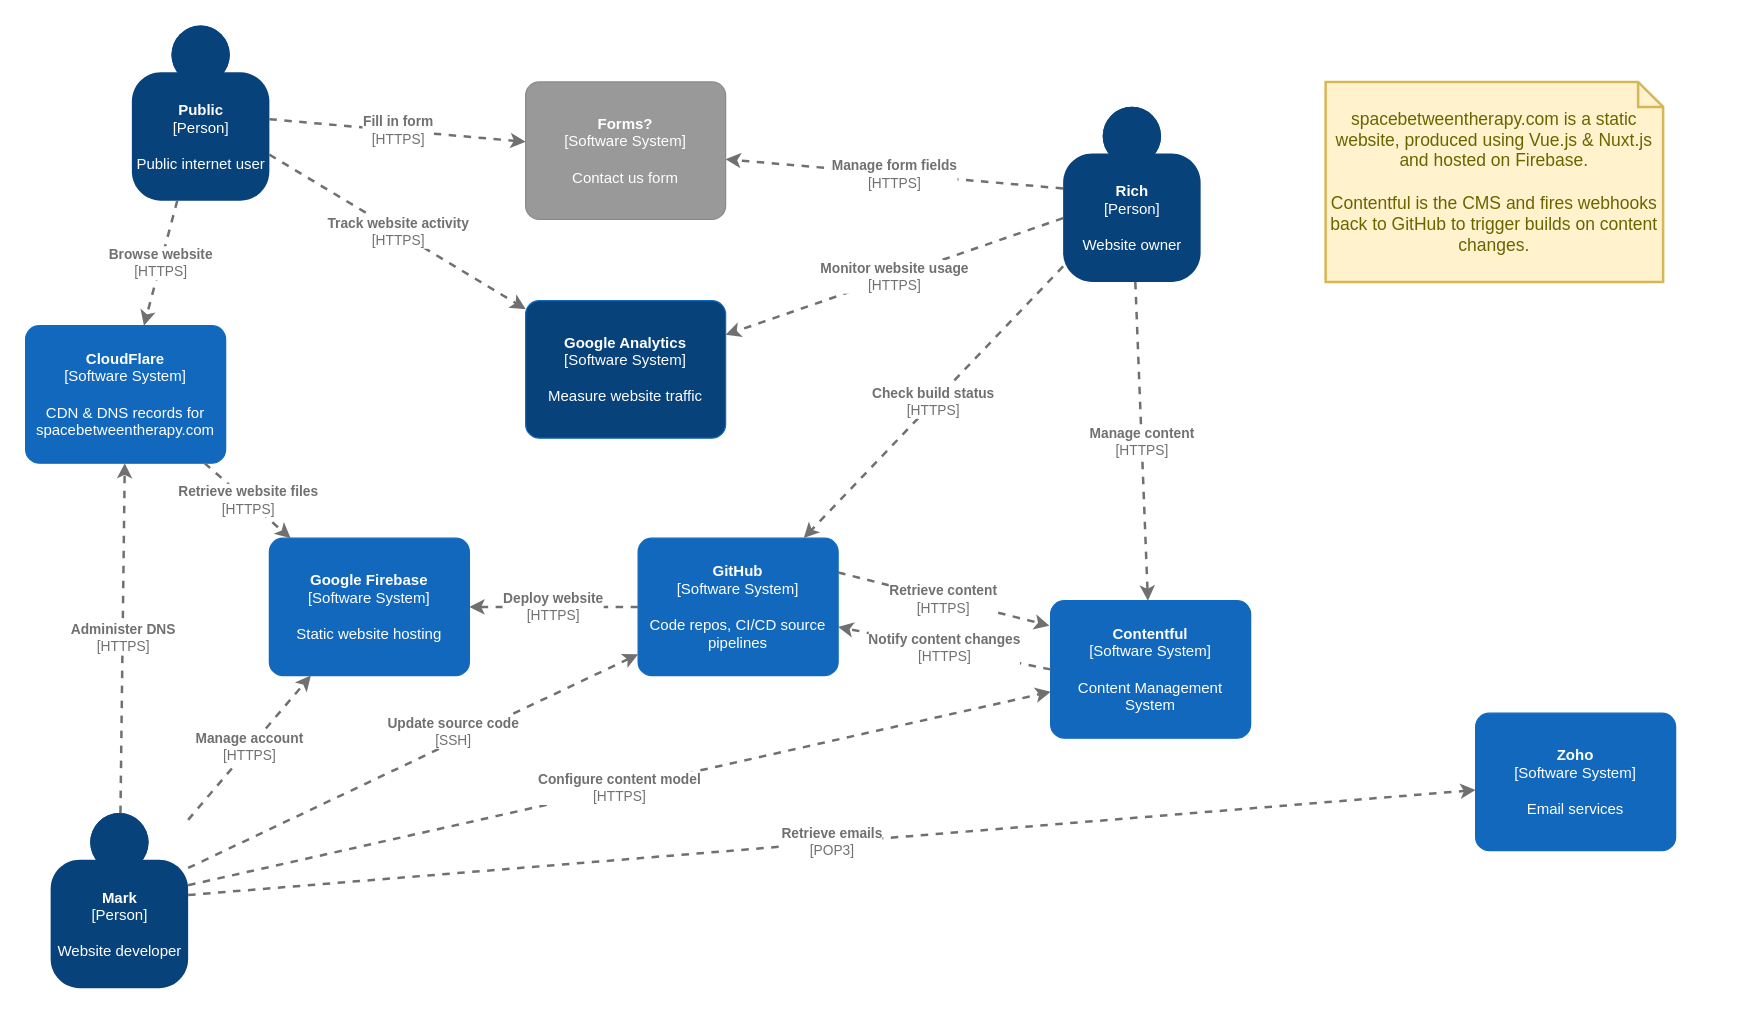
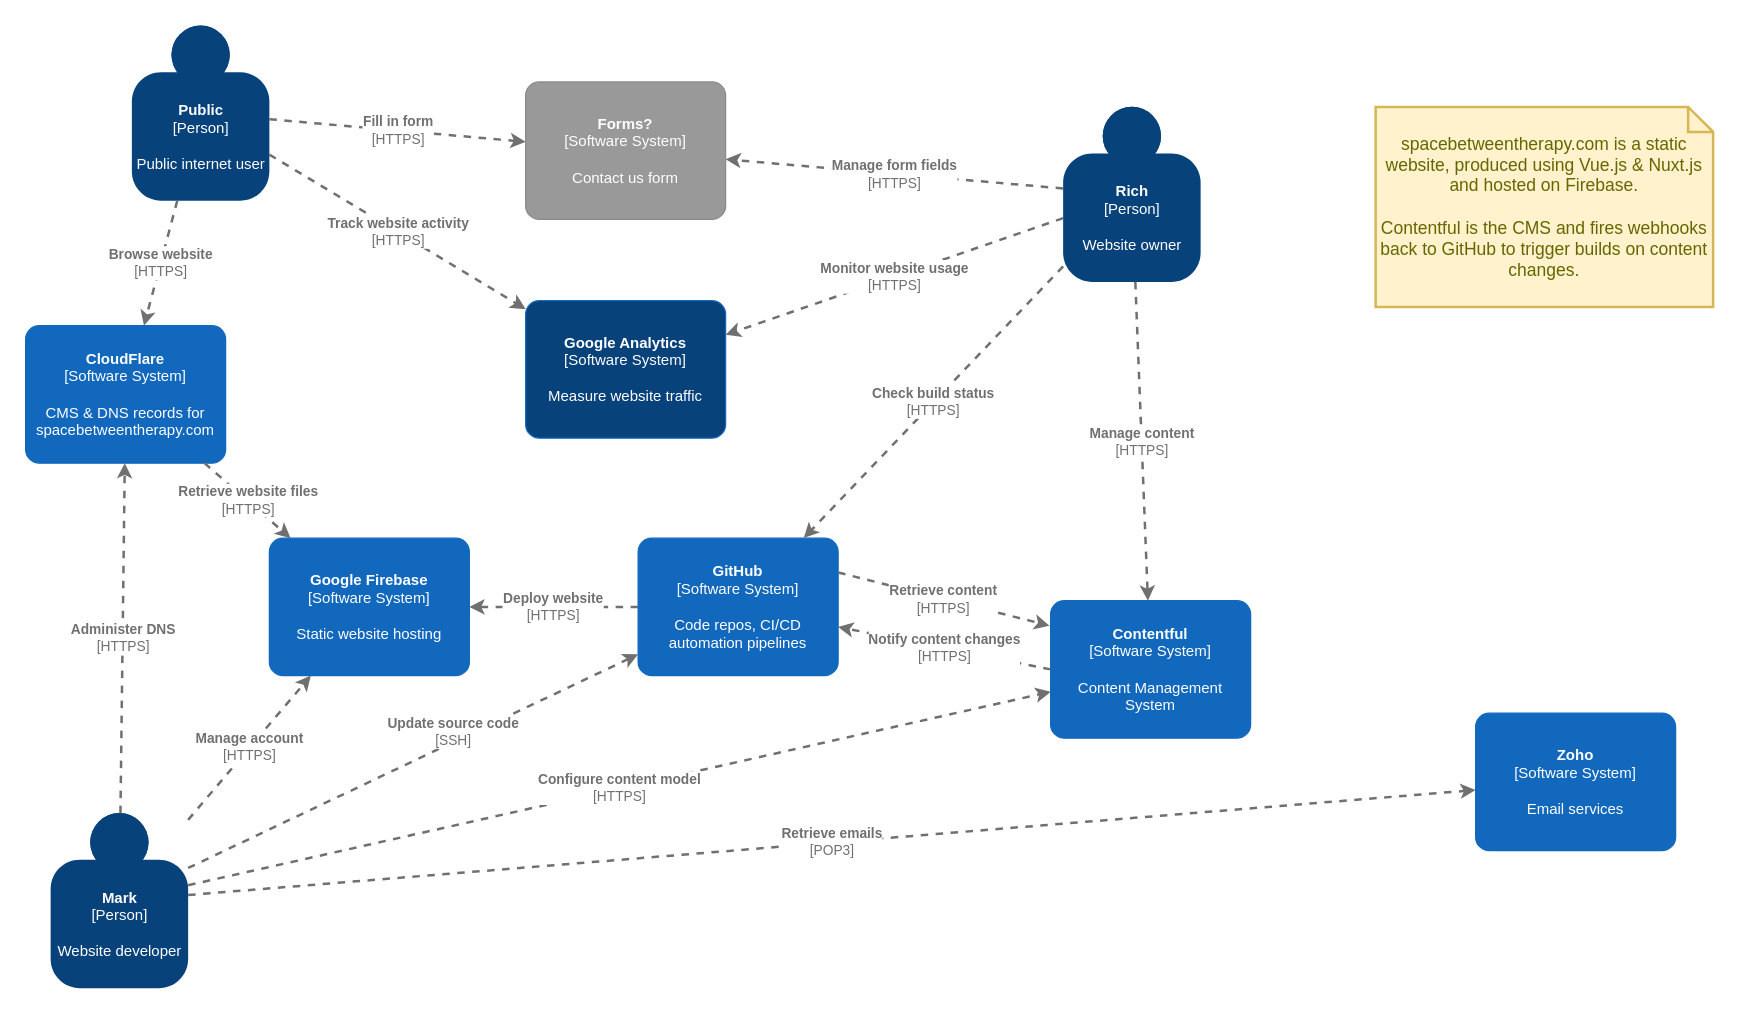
- <mxCell id="28" value="spacebetweentherapy.com is a static website, produced using Vue.js &amp;amp; Nuxt.js and hosted on Firebase. &lt;br&gt;&lt;br&gt;Contentful is the CMS and fires webhooks back to GitHub to trigger builds on content changes." style="shape=note;strokeWidth=2;fontSize=14;size=20;whiteSpace=wrap;html=1;fillColor=#fff2cc;strokeColor=#d6b656;fontColor=#666600;" parent="1" vertex="1"><mxGeometry x="1060" y="65" width="270" height="160" as="geometry" /></mxCell>
+ <mxCell id="28" value="spacebetweentherapy.com is a static website, produced using Vue.js &amp;amp; Nuxt.js and hosted on Firebase. &lt;br&gt;&lt;br&gt;Contentful is the CMS and fires webhooks back to GitHub to trigger builds on content changes." style="shape=note;strokeWidth=2;fontSize=14;size=20;whiteSpace=wrap;html=1;fillColor=#fff2cc;strokeColor=#d6b656;fontColor=#666600;" parent="1" vertex="1"><mxGeometry x="1100" y="85" width="270" height="160" as="geometry" /></mxCell>
- <mxCell id="3" value="&lt;b&gt;CloudFlare&lt;/b&gt;&lt;div&gt;[Software System]&lt;/div&gt;&lt;br&gt;&lt;div&gt;CDN &amp; DNS records for spacebetweentherapy.com&lt;/div&gt;" style="rounded=1;whiteSpace=wrap;html=1;labelBackgroundColor=none;fillColor=#1168BD;fontColor=#ffffff;align=center;arcSize=10;strokeColor=#1168BD;metaEdit=1;metaData={&quot;c4Type&quot;:{&quot;editable&quot;:false}};points=[[0.25,0,0],[0.5,0,0],[0.75,0,0],[1,0.25,0],[1,0.5,0],[1,0.75,0],[0.75,1,0],[0.5,1,0],[0.25,1,0],[0,0.75,0],[0,0.5,0],[0,0.25,0]];" parent="1" vertex="1"><mxGeometry x="20" y="260" width="160" height="110.0" as="geometry" /></mxCell>
+ <mxCell id="3" value="&lt;b&gt;CloudFlare&lt;/b&gt;&lt;div&gt;[Software System]&lt;/div&gt;&lt;br&gt;&lt;div&gt;CMS &amp; DNS records for spacebetweentherapy.com&lt;/div&gt;" style="rounded=1;whiteSpace=wrap;html=1;labelBackgroundColor=none;fillColor=#1168BD;fontColor=#ffffff;align=center;arcSize=10;strokeColor=#1168BD;metaEdit=1;metaData={&quot;c4Type&quot;:{&quot;editable&quot;:false}};points=[[0.25,0,0],[0.5,0,0],[0.75,0,0],[1,0.25,0],[1,0.5,0],[1,0.75,0],[0.75,1,0],[0.5,1,0],[0.25,1,0],[0,0.75,0],[0,0.5,0],[0,0.25,0]];" parent="1" vertex="1"><mxGeometry x="20" y="260" width="160" height="110.0" as="geometry" /></mxCell>
- <mxCell id="5" value="&lt;b&gt;GitHub&lt;/b&gt;&lt;div&gt;[Software System]&lt;/div&gt;&lt;br&gt;&lt;div&gt;Code repos, CI/CD source pipelines&lt;/div&gt;" style="rounded=1;whiteSpace=wrap;html=1;labelBackgroundColor=none;fillColor=#1168BD;fontColor=#ffffff;align=center;arcSize=10;strokeColor=#1168BD;metaEdit=1;metaData={&quot;c4Type&quot;:{&quot;editable&quot;:false}};points=[[0.25,0,0],[0.5,0,0],[0.75,0,0],[1,0.25,0],[1,0.5,0],[1,0.75,0],[0.75,1,0],[0.5,1,0],[0.25,1,0],[0,0.75,0],[0,0.5,0],[0,0.25,0]];" parent="1" vertex="1"><mxGeometry x="510" y="430" width="160" height="110.0" as="geometry" /></mxCell>
+ <mxCell id="5" value="&lt;b&gt;GitHub&lt;/b&gt;&lt;div&gt;[Software System]&lt;/div&gt;&lt;br&gt;&lt;div&gt;Code repos, CI/CD automation pipelines&lt;/div&gt;" style="rounded=1;whiteSpace=wrap;html=1;labelBackgroundColor=none;fillColor=#1168BD;fontColor=#ffffff;align=center;arcSize=10;strokeColor=#1168BD;metaEdit=1;metaData={&quot;c4Type&quot;:{&quot;editable&quot;:false}};points=[[0.25,0,0],[0.5,0,0],[0.75,0,0],[1,0.25,0],[1,0.5,0],[1,0.75,0],[0.75,1,0],[0.5,1,0],[0.25,1,0],[0,0.75,0],[0,0.5,0],[0,0.25,0]];" parent="1" vertex="1"><mxGeometry x="510" y="430" width="160" height="110.0" as="geometry" /></mxCell>
